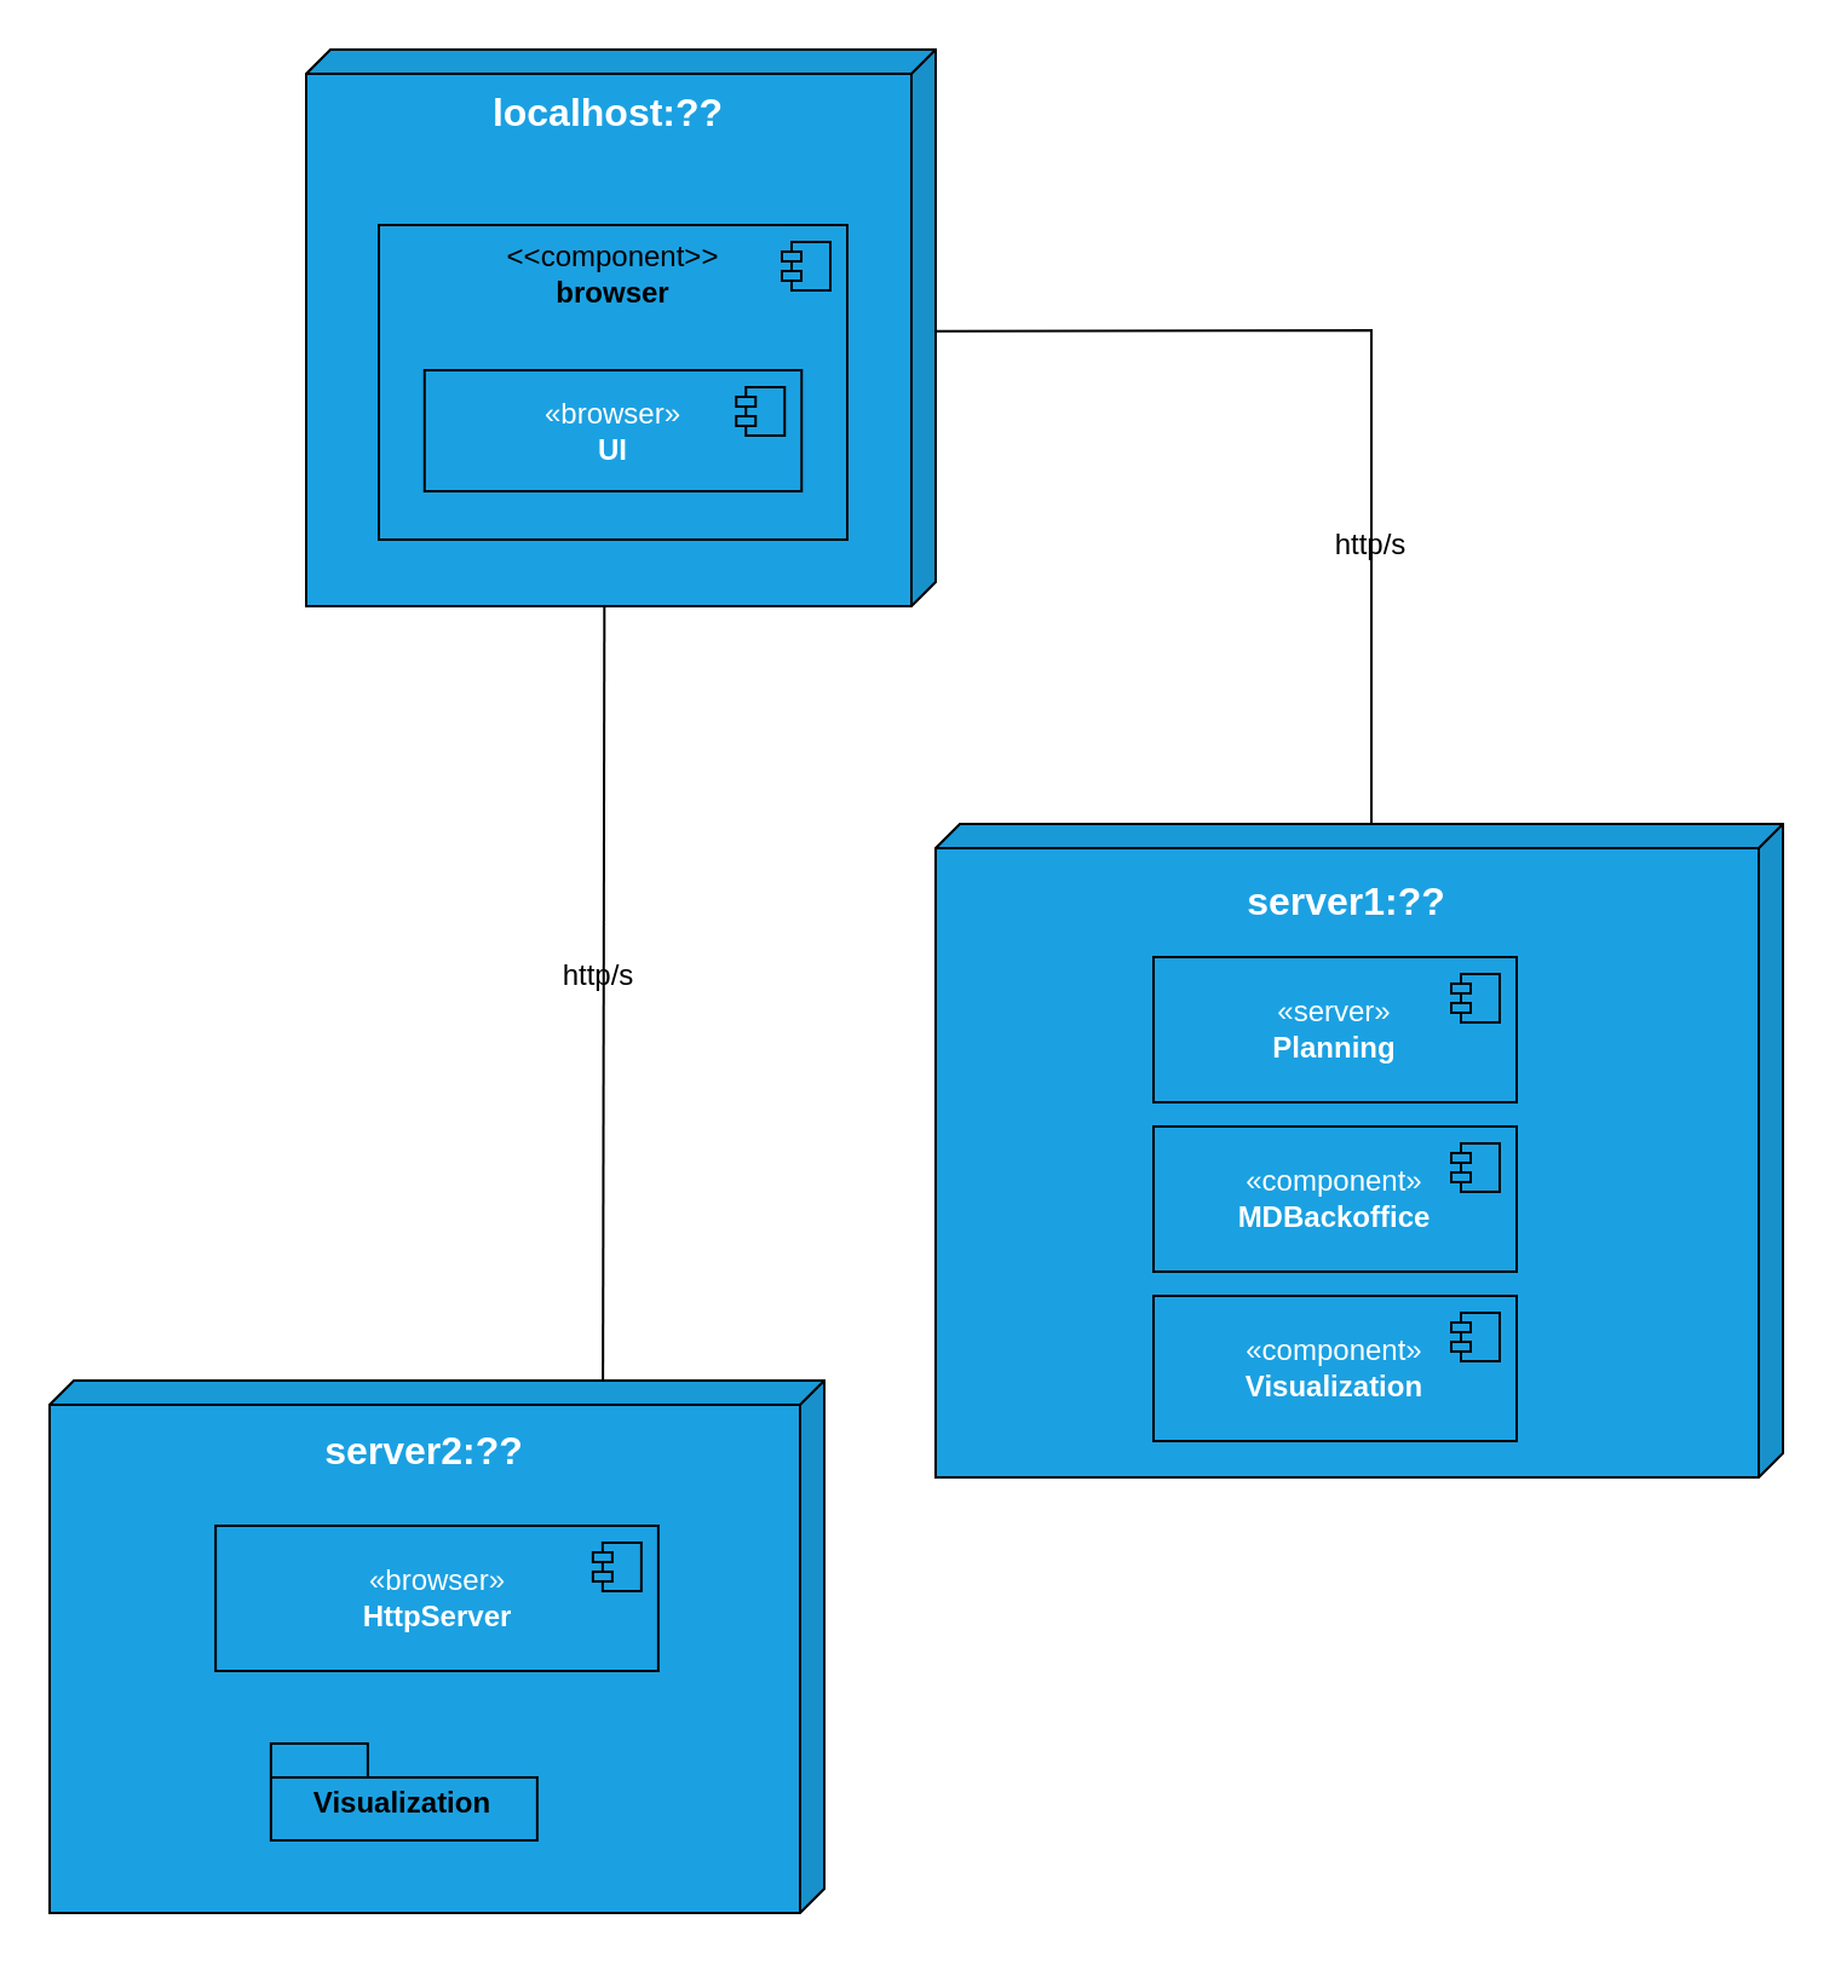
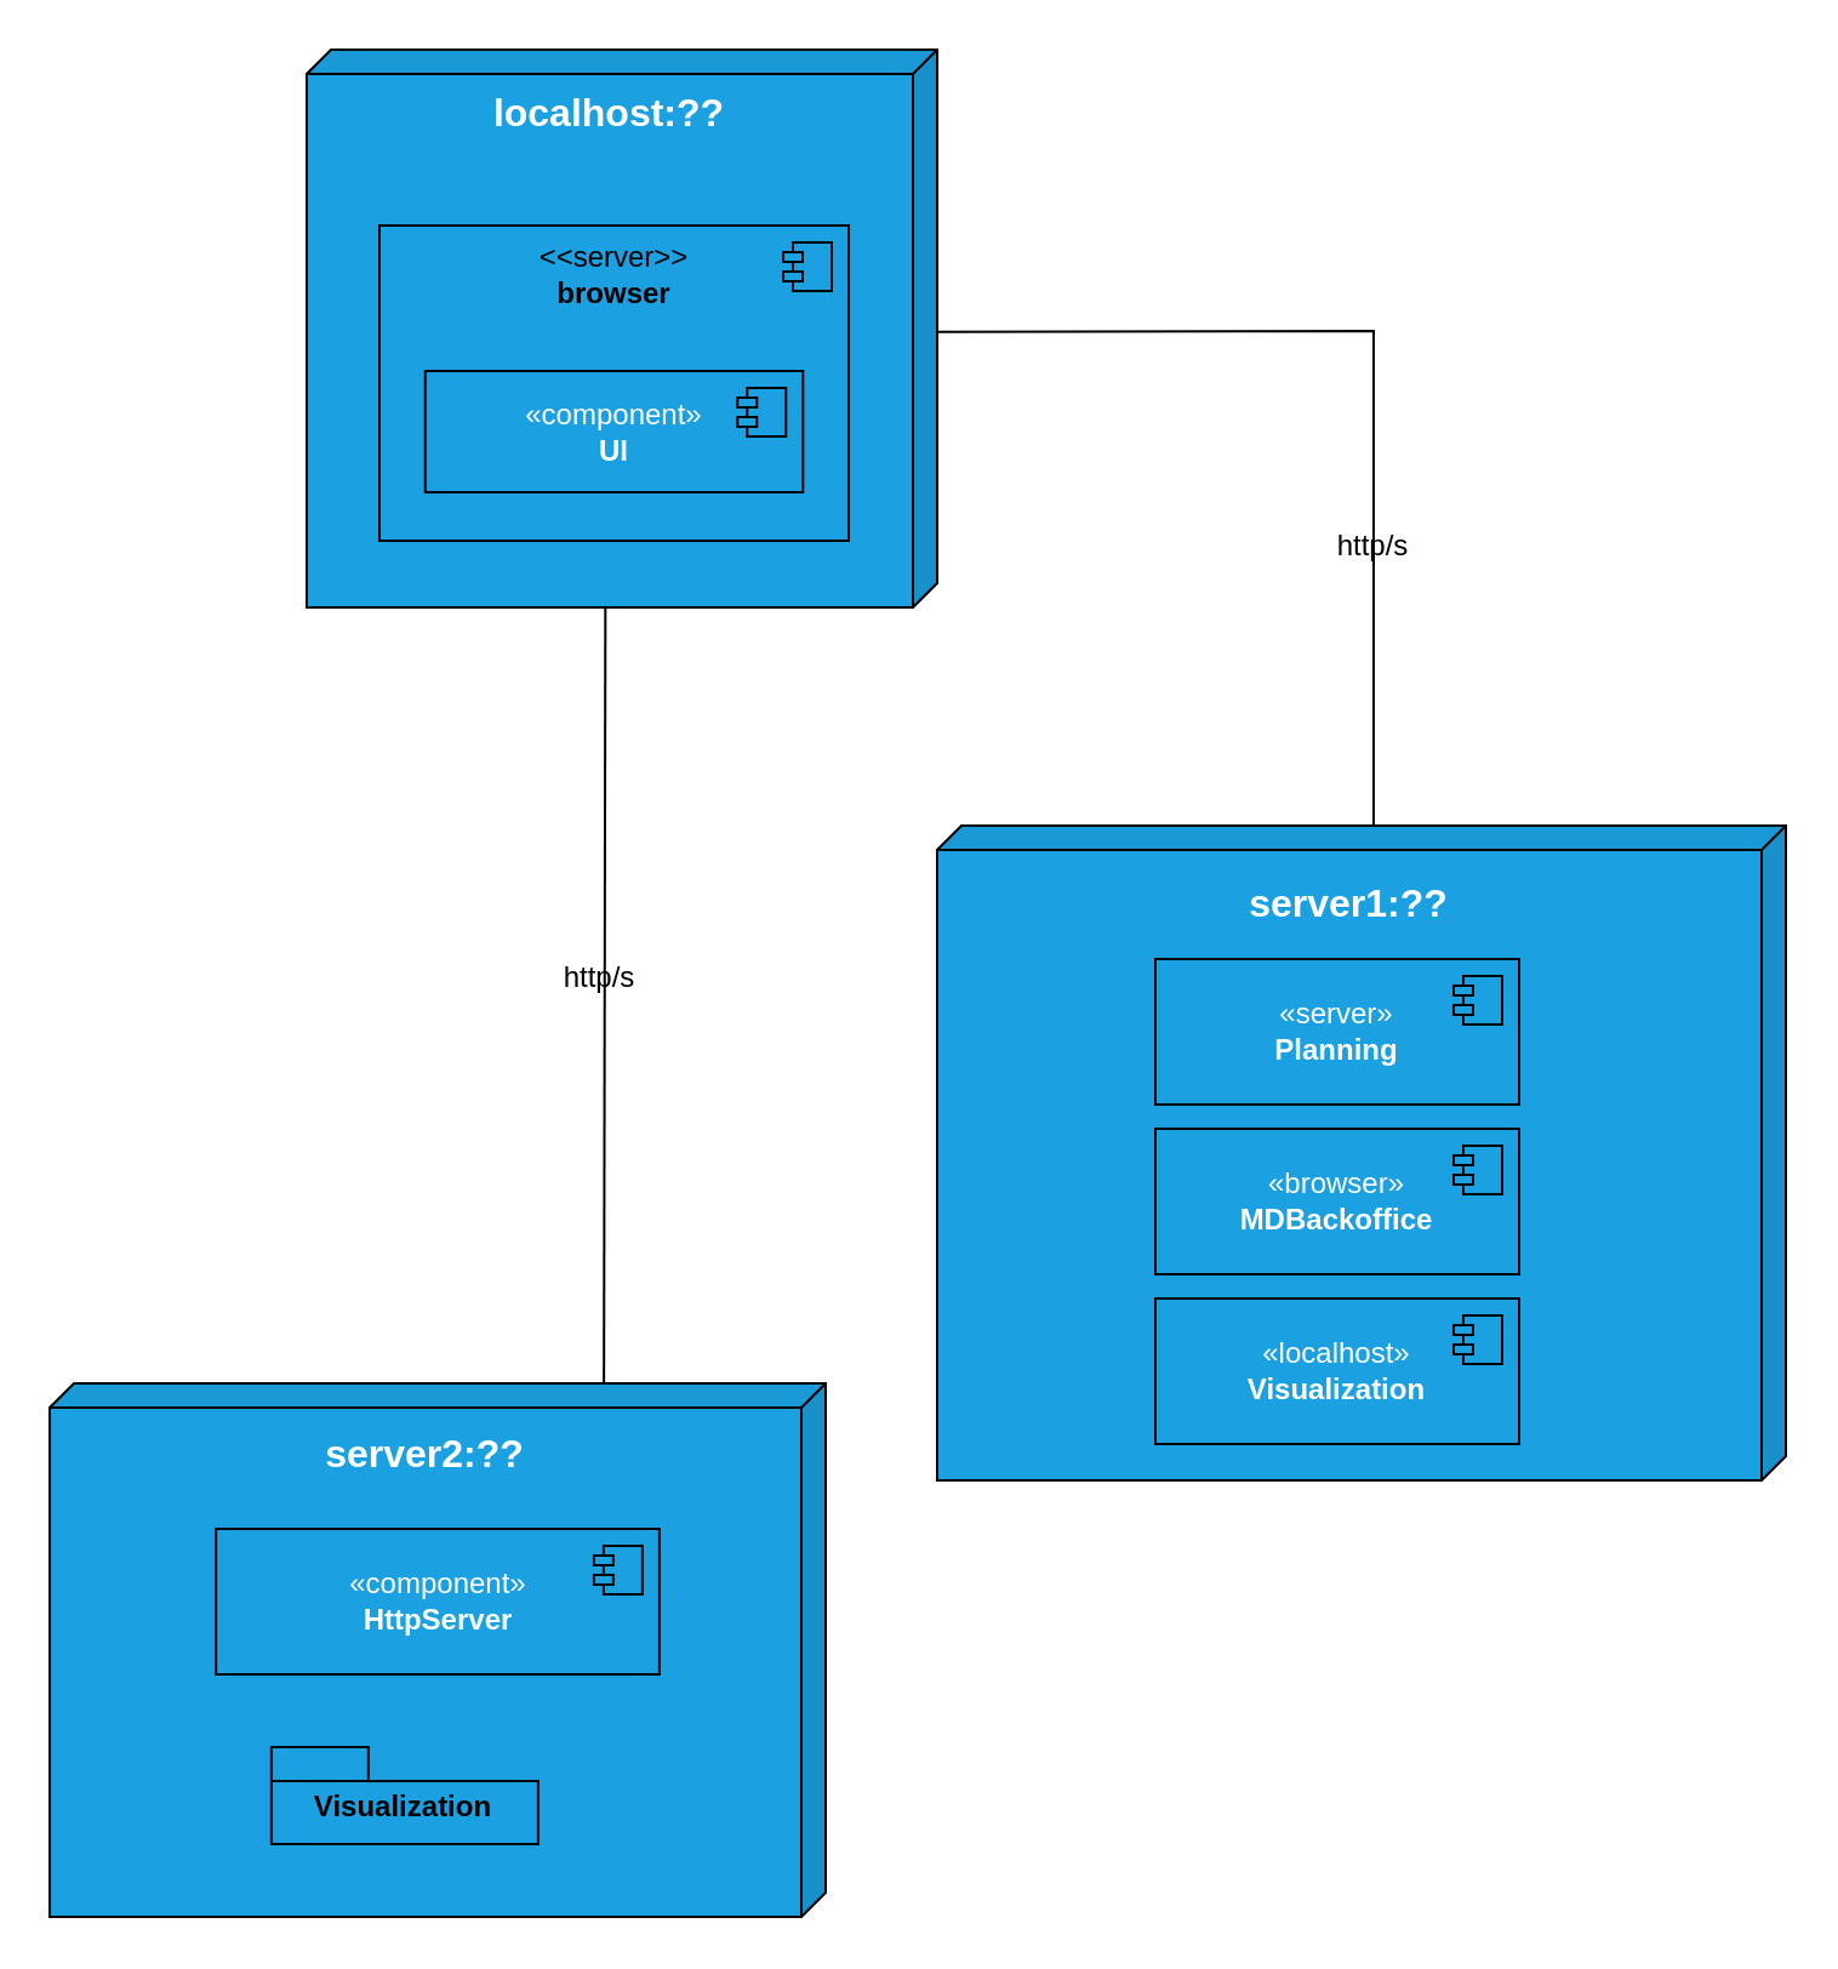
- <mxCell id="6" value="&lt;div&gt;&amp;lt;&amp;lt;component&amp;gt;&amp;gt;&lt;div&gt;&lt;span style=&quot;background-color: initial;&quot;&gt;&lt;b&gt;browser&lt;/b&gt;&lt;/span&gt;&lt;/div&gt;&lt;/div&gt;" style="text;html=1;align=center;verticalAlign=middle;whiteSpace=wrap;rounded=0;fillColor=none;strokeColor=none;" vertex="1" parent="2"><mxGeometry x="86.75" y="67.5" width="80" height="50" as="geometry" /></mxCell>
+ <mxCell id="6" value="&lt;div&gt;&amp;lt;&amp;lt;server&amp;gt;&amp;gt;&lt;div&gt;&lt;span style=&quot;background-color: initial;&quot;&gt;&lt;b&gt;browser&lt;/b&gt;&lt;/span&gt;&lt;/div&gt;&lt;/div&gt;" style="text;html=1;align=center;verticalAlign=middle;whiteSpace=wrap;rounded=0;fillColor=none;strokeColor=none;" vertex="1" parent="2"><mxGeometry x="86.75" y="67.5" width="80" height="50" as="geometry" /></mxCell>
- <mxCell id="7" value="«browser»&lt;br&gt;&lt;b&gt;UI&lt;/b&gt;" style="html=1;dropTarget=0;whiteSpace=wrap;fillColor=#1ba1e2;fontColor=#ffffff;strokeColor=#000000;" vertex="1" parent="2"><mxGeometry x="48.88" y="132.5" width="155.75" height="50" as="geometry" /></mxCell>
+ <mxCell id="7" value="«component»&lt;br&gt;&lt;b&gt;UI&lt;/b&gt;" style="html=1;dropTarget=0;whiteSpace=wrap;fillColor=#1ba1e2;fontColor=#ffffff;strokeColor=#000000;" vertex="1" parent="2"><mxGeometry x="48.88" y="132.5" width="155.75" height="50" as="geometry" /></mxCell>
- <mxCell id="11" value="«component»&lt;br&gt;&lt;b&gt;MDBackoffice&lt;/b&gt;" style="html=1;dropTarget=0;whiteSpace=wrap;fillColor=#1ba1e2;fontColor=#ffffff;strokeColor=#000000;" parent="9" vertex="1"><mxGeometry x="90" y="125" width="150" height="60" as="geometry" /></mxCell>
+ <mxCell id="11" value="«browser»&lt;br&gt;&lt;b&gt;MDBackoffice&lt;/b&gt;" style="html=1;dropTarget=0;whiteSpace=wrap;fillColor=#1ba1e2;fontColor=#ffffff;strokeColor=#000000;" parent="9" vertex="1"><mxGeometry x="90" y="125" width="150" height="60" as="geometry" /></mxCell>
- <mxCell id="13" value="«component»&lt;br&gt;&lt;b&gt;Visualization&lt;/b&gt;" style="html=1;dropTarget=0;whiteSpace=wrap;fillColor=#1ba1e2;fontColor=#ffffff;strokeColor=#000000;" parent="9" vertex="1"><mxGeometry x="90" y="195" width="150" height="60" as="geometry" /></mxCell>
+ <mxCell id="13" value="«localhost»&lt;br&gt;&lt;b&gt;Visualization&lt;/b&gt;" style="html=1;dropTarget=0;whiteSpace=wrap;fillColor=#1ba1e2;fontColor=#ffffff;strokeColor=#000000;" parent="9" vertex="1"><mxGeometry x="90" y="195" width="150" height="60" as="geometry" /></mxCell>
- <mxCell id="19" value="«browser»&lt;br&gt;&lt;b&gt;HttpServer&lt;/b&gt;" style="html=1;dropTarget=0;whiteSpace=wrap;fillColor=#1ba1e2;fontColor=#ffffff;strokeColor=#000000;movable=1;resizable=1;rotatable=1;deletable=1;editable=1;locked=0;connectable=1;" vertex="1" parent="17"><mxGeometry x="68.571" y="60" width="182.857" height="60" as="geometry" /></mxCell>
+ <mxCell id="19" value="«component»&lt;br&gt;&lt;b&gt;HttpServer&lt;/b&gt;" style="html=1;dropTarget=0;whiteSpace=wrap;fillColor=#1ba1e2;fontColor=#ffffff;strokeColor=#000000;movable=1;resizable=1;rotatable=1;deletable=1;editable=1;locked=0;connectable=1;" vertex="1" parent="17"><mxGeometry x="68.571" y="60" width="182.857" height="60" as="geometry" /></mxCell>
